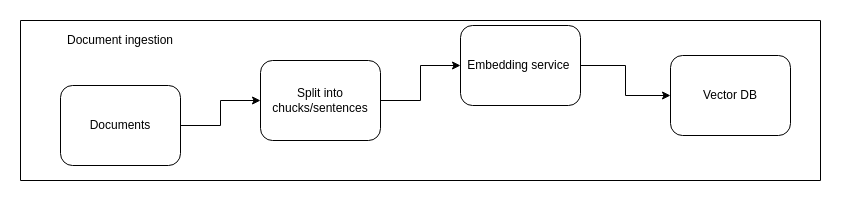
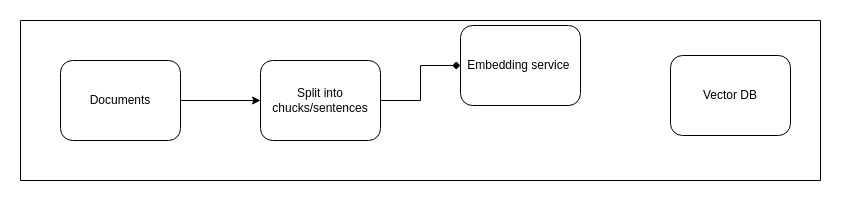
- <mxCell id="10" value="Document ingestion" style="text;html=1;align=center;verticalAlign=middle;whiteSpace=wrap;rounded=0;" vertex="1" parent="9"><mxGeometry width="200" height="40" as="geometry" /></mxCell>
- <mxCell id="4" style="edgeStyle=orthogonalEdgeStyle;rounded=0;orthogonalLoop=1;jettySize=auto;html=1;exitX=1;exitY=0.5;exitDx=0;exitDy=0;" edge="1" parent="1" source="5" target="7"><mxGeometry relative="1" as="geometry" /></mxCell>
+ <mxCell id="4" style="edgeStyle=orthogonalEdgeStyle;rounded=0;orthogonalLoop=1;jettySize=auto;html=1;exitX=1;exitY=0.5;exitDx=0;exitDy=0;endArrow=diamond;" edge="1" parent="1" source="5" target="7"><mxGeometry relative="1" as="geometry" /></mxCell>
- <mxCell id="6" style="edgeStyle=orthogonalEdgeStyle;rounded=0;orthogonalLoop=1;jettySize=auto;html=1;exitX=1;exitY=0.5;exitDx=0;exitDy=0;entryX=0;entryY=0.5;entryDx=0;entryDy=0;" edge="1" parent="1" source="7" target="8"><mxGeometry relative="1" as="geometry" /></mxCell>
- <mxCell id="3" value="Documents" style="rounded=1;whiteSpace=wrap;html=1;" vertex="1" parent="1"><mxGeometry x="60" y="85" width="120" height="80" as="geometry" /></mxCell>
+ <mxCell id="3" value="Documents" style="rounded=1;whiteSpace=wrap;html=1;" vertex="1" parent="1"><mxGeometry x="60" y="60" width="120" height="80" as="geometry" /></mxCell>
